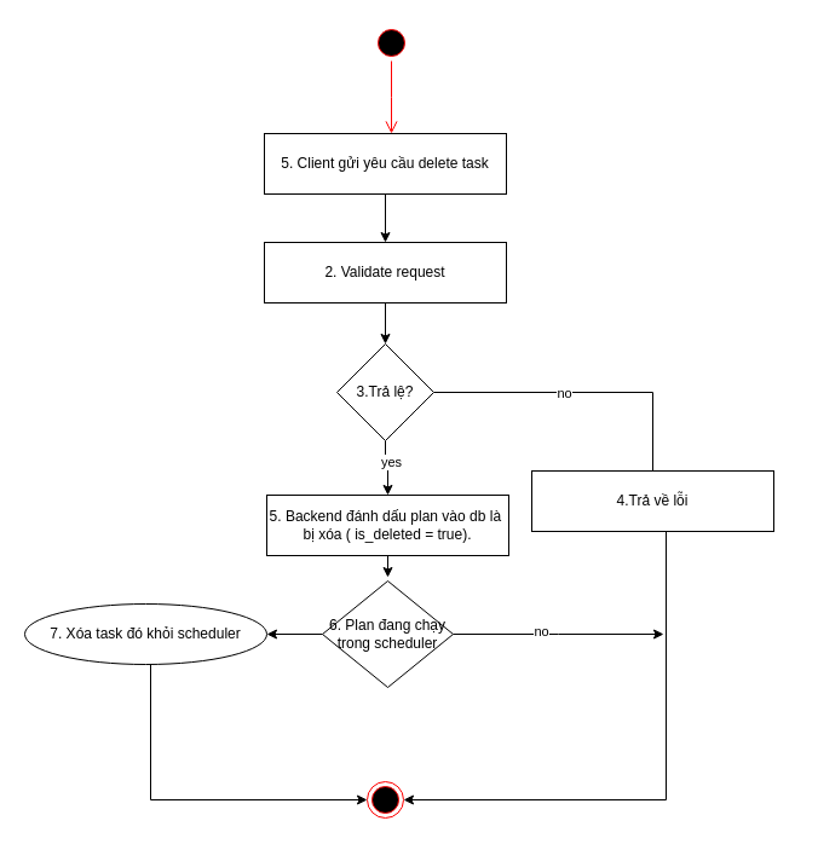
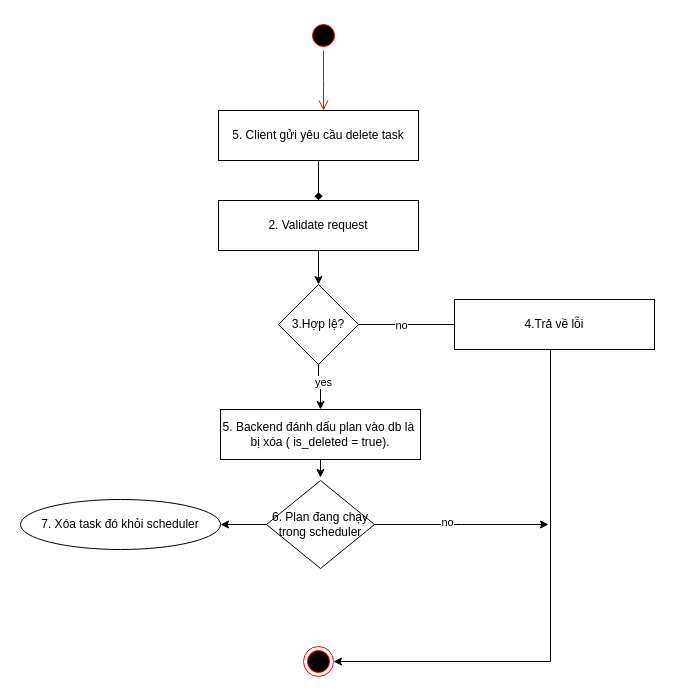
- <mxCell id="4" style="edgeStyle=orthogonalEdgeStyle;rounded=0;orthogonalLoop=1;jettySize=auto;html=1;" parent="1" source="5" target="7" edge="1"><mxGeometry relative="1" as="geometry" /></mxCell>
+ <mxCell id="4" style="edgeStyle=orthogonalEdgeStyle;rounded=0;orthogonalLoop=1;jettySize=auto;html=1;endArrow=diamond;" parent="1" source="5" target="7" edge="1"><mxGeometry relative="1" as="geometry" /></mxCell>
- <mxCell id="14" value="3.Trả lệ?" style="rhombus;whiteSpace=wrap;html=1;" parent="1" vertex="1"><mxGeometry x="278" y="284" width="80" height="80" as="geometry" /></mxCell>
+ <mxCell id="14" value="3.Hợp lệ?" style="rhombus;whiteSpace=wrap;html=1;" parent="1" vertex="1"><mxGeometry x="278" y="284" width="80" height="80" as="geometry" /></mxCell>
- <mxCell id="16" value="4.Trả về lỗi" style="rounded=0;whiteSpace=wrap;html=1;" parent="1" vertex="1"><mxGeometry x="439" y="389" width="200" height="50" as="geometry" /></mxCell>
+ <mxCell id="16" value="4.Trả về lỗi" style="rounded=0;whiteSpace=wrap;html=1;" parent="1" vertex="1"><mxGeometry x="454" y="299" width="200" height="50" as="geometry" /></mxCell>
- <mxCell id="22" style="edgeStyle=orthogonalEdgeStyle;rounded=0;orthogonalLoop=1;jettySize=auto;html=1;entryX=0;entryY=0.5;entryDx=0;entryDy=0;" parent="1" source="23" target="9" edge="1"><mxGeometry relative="1" as="geometry"><Array as="points"><mxPoint x="124" y="661" /></Array></mxGeometry></mxCell>
